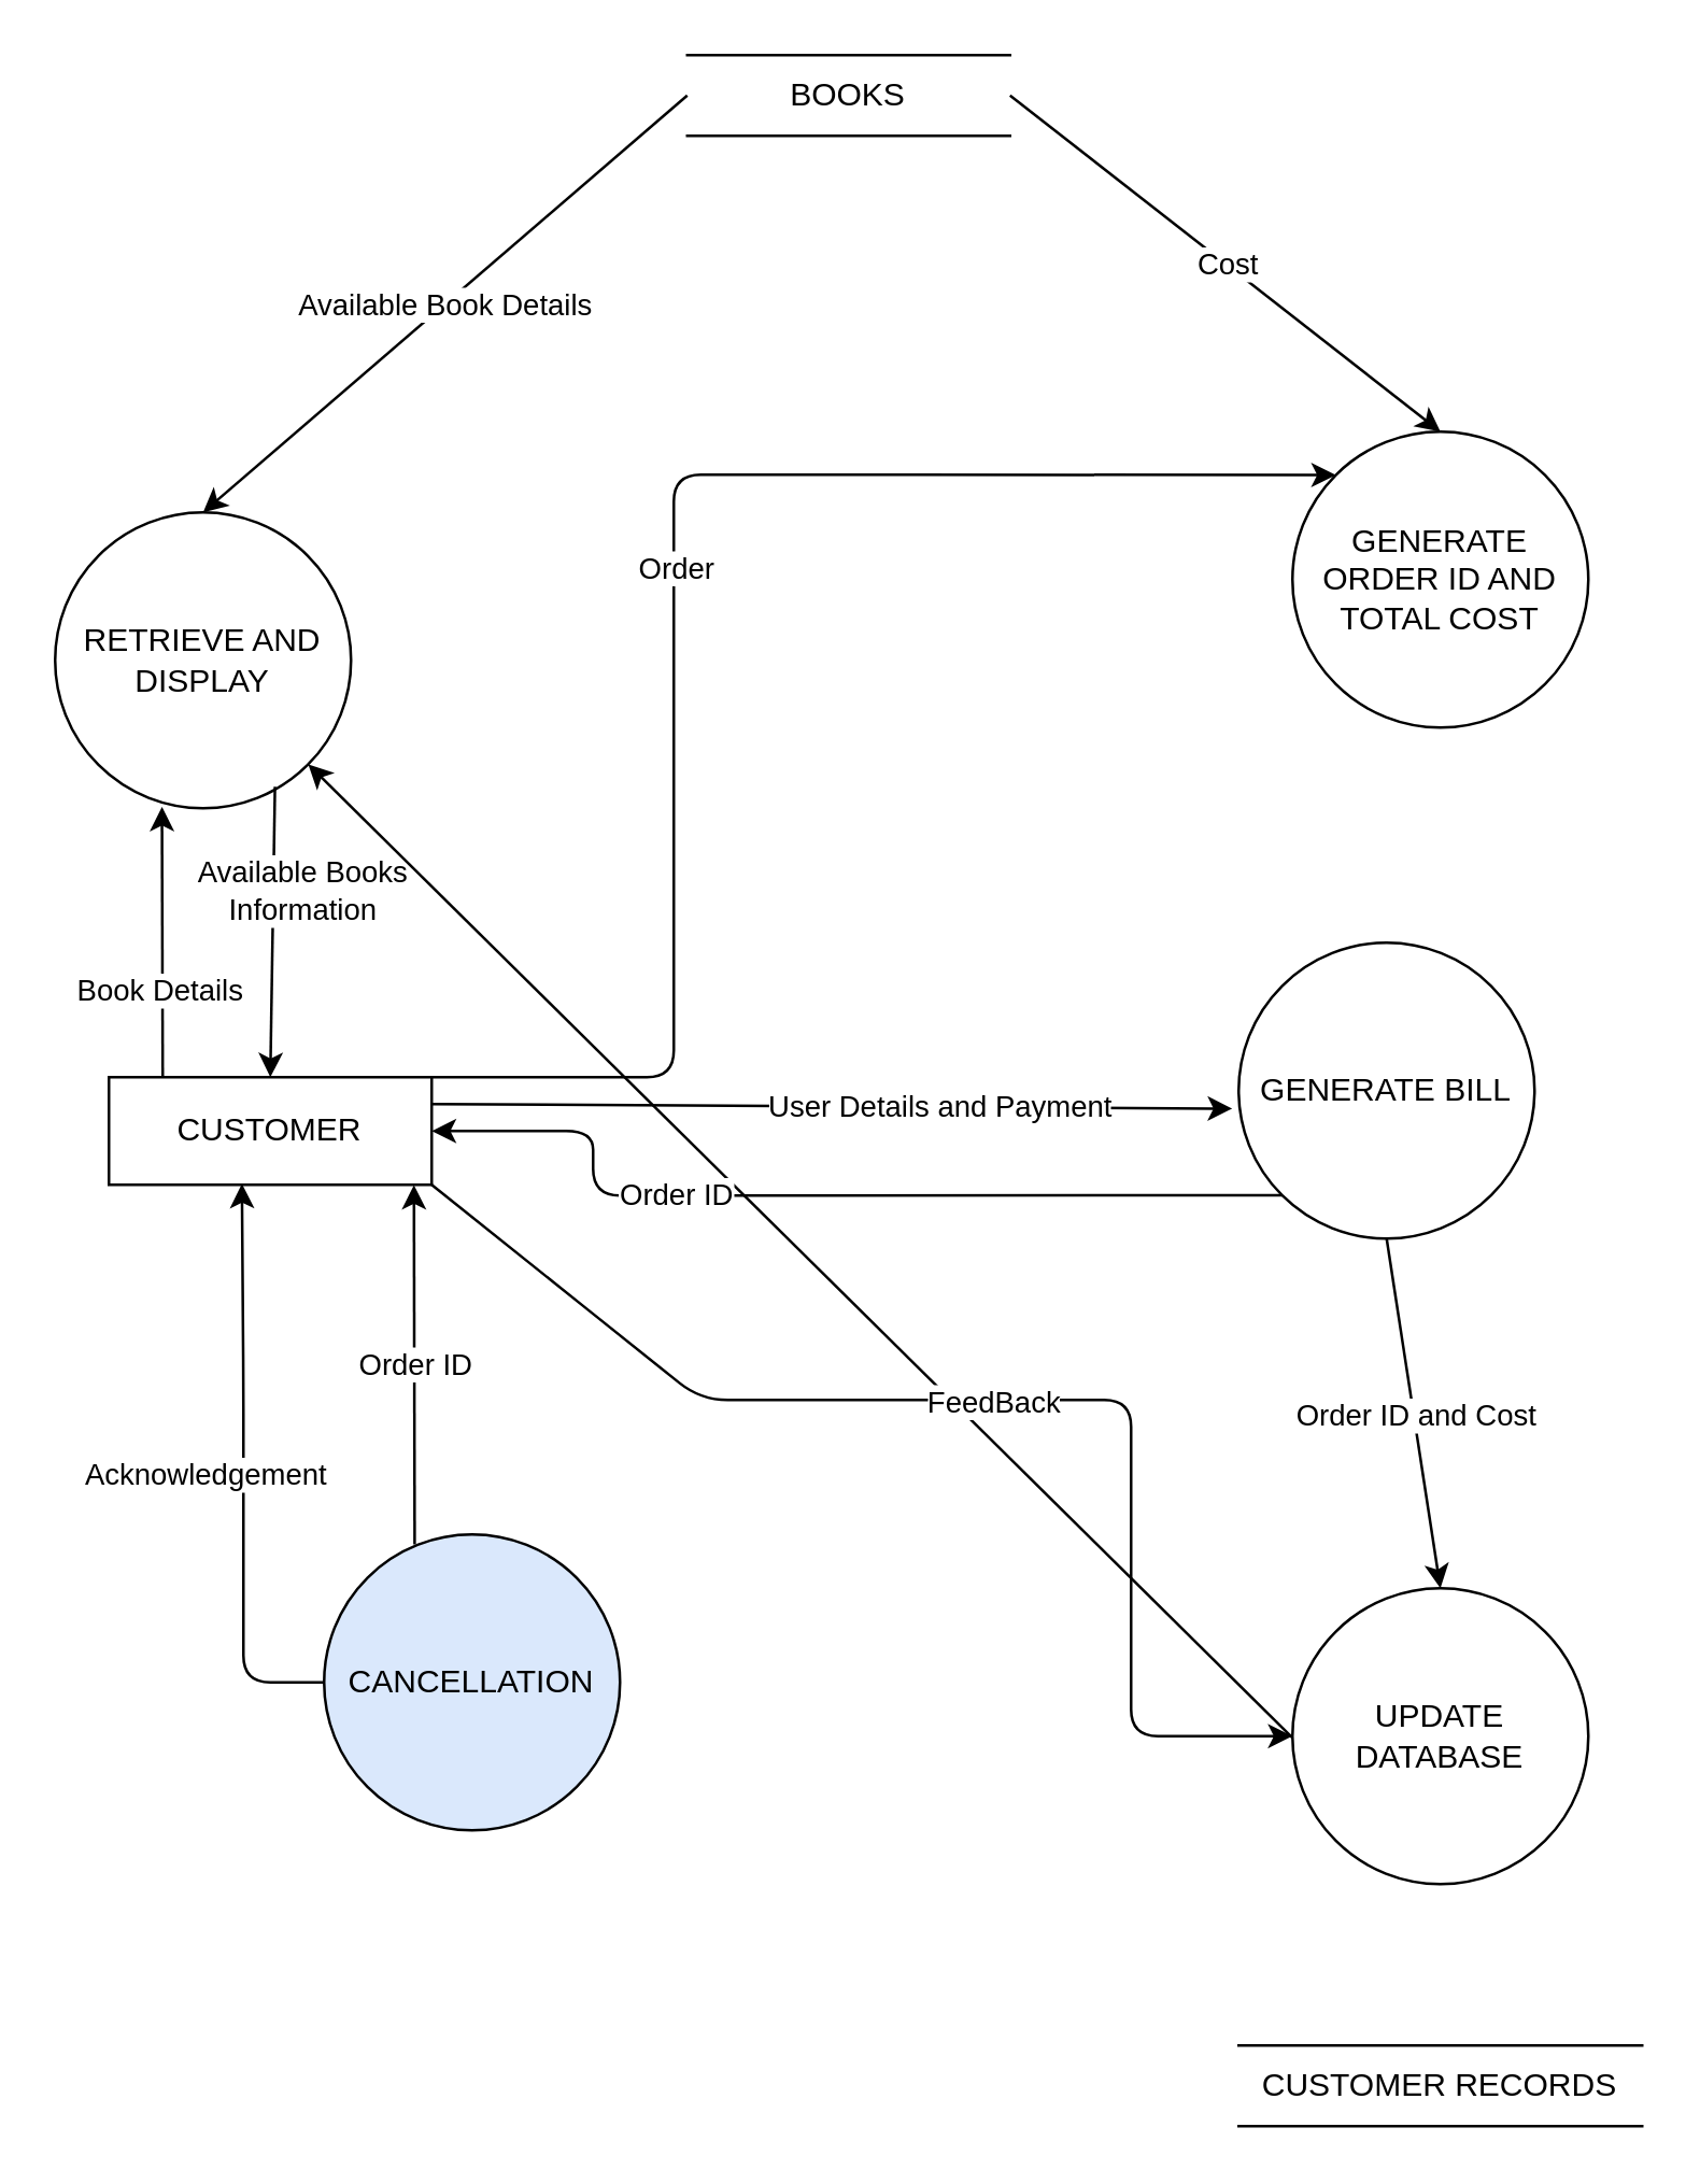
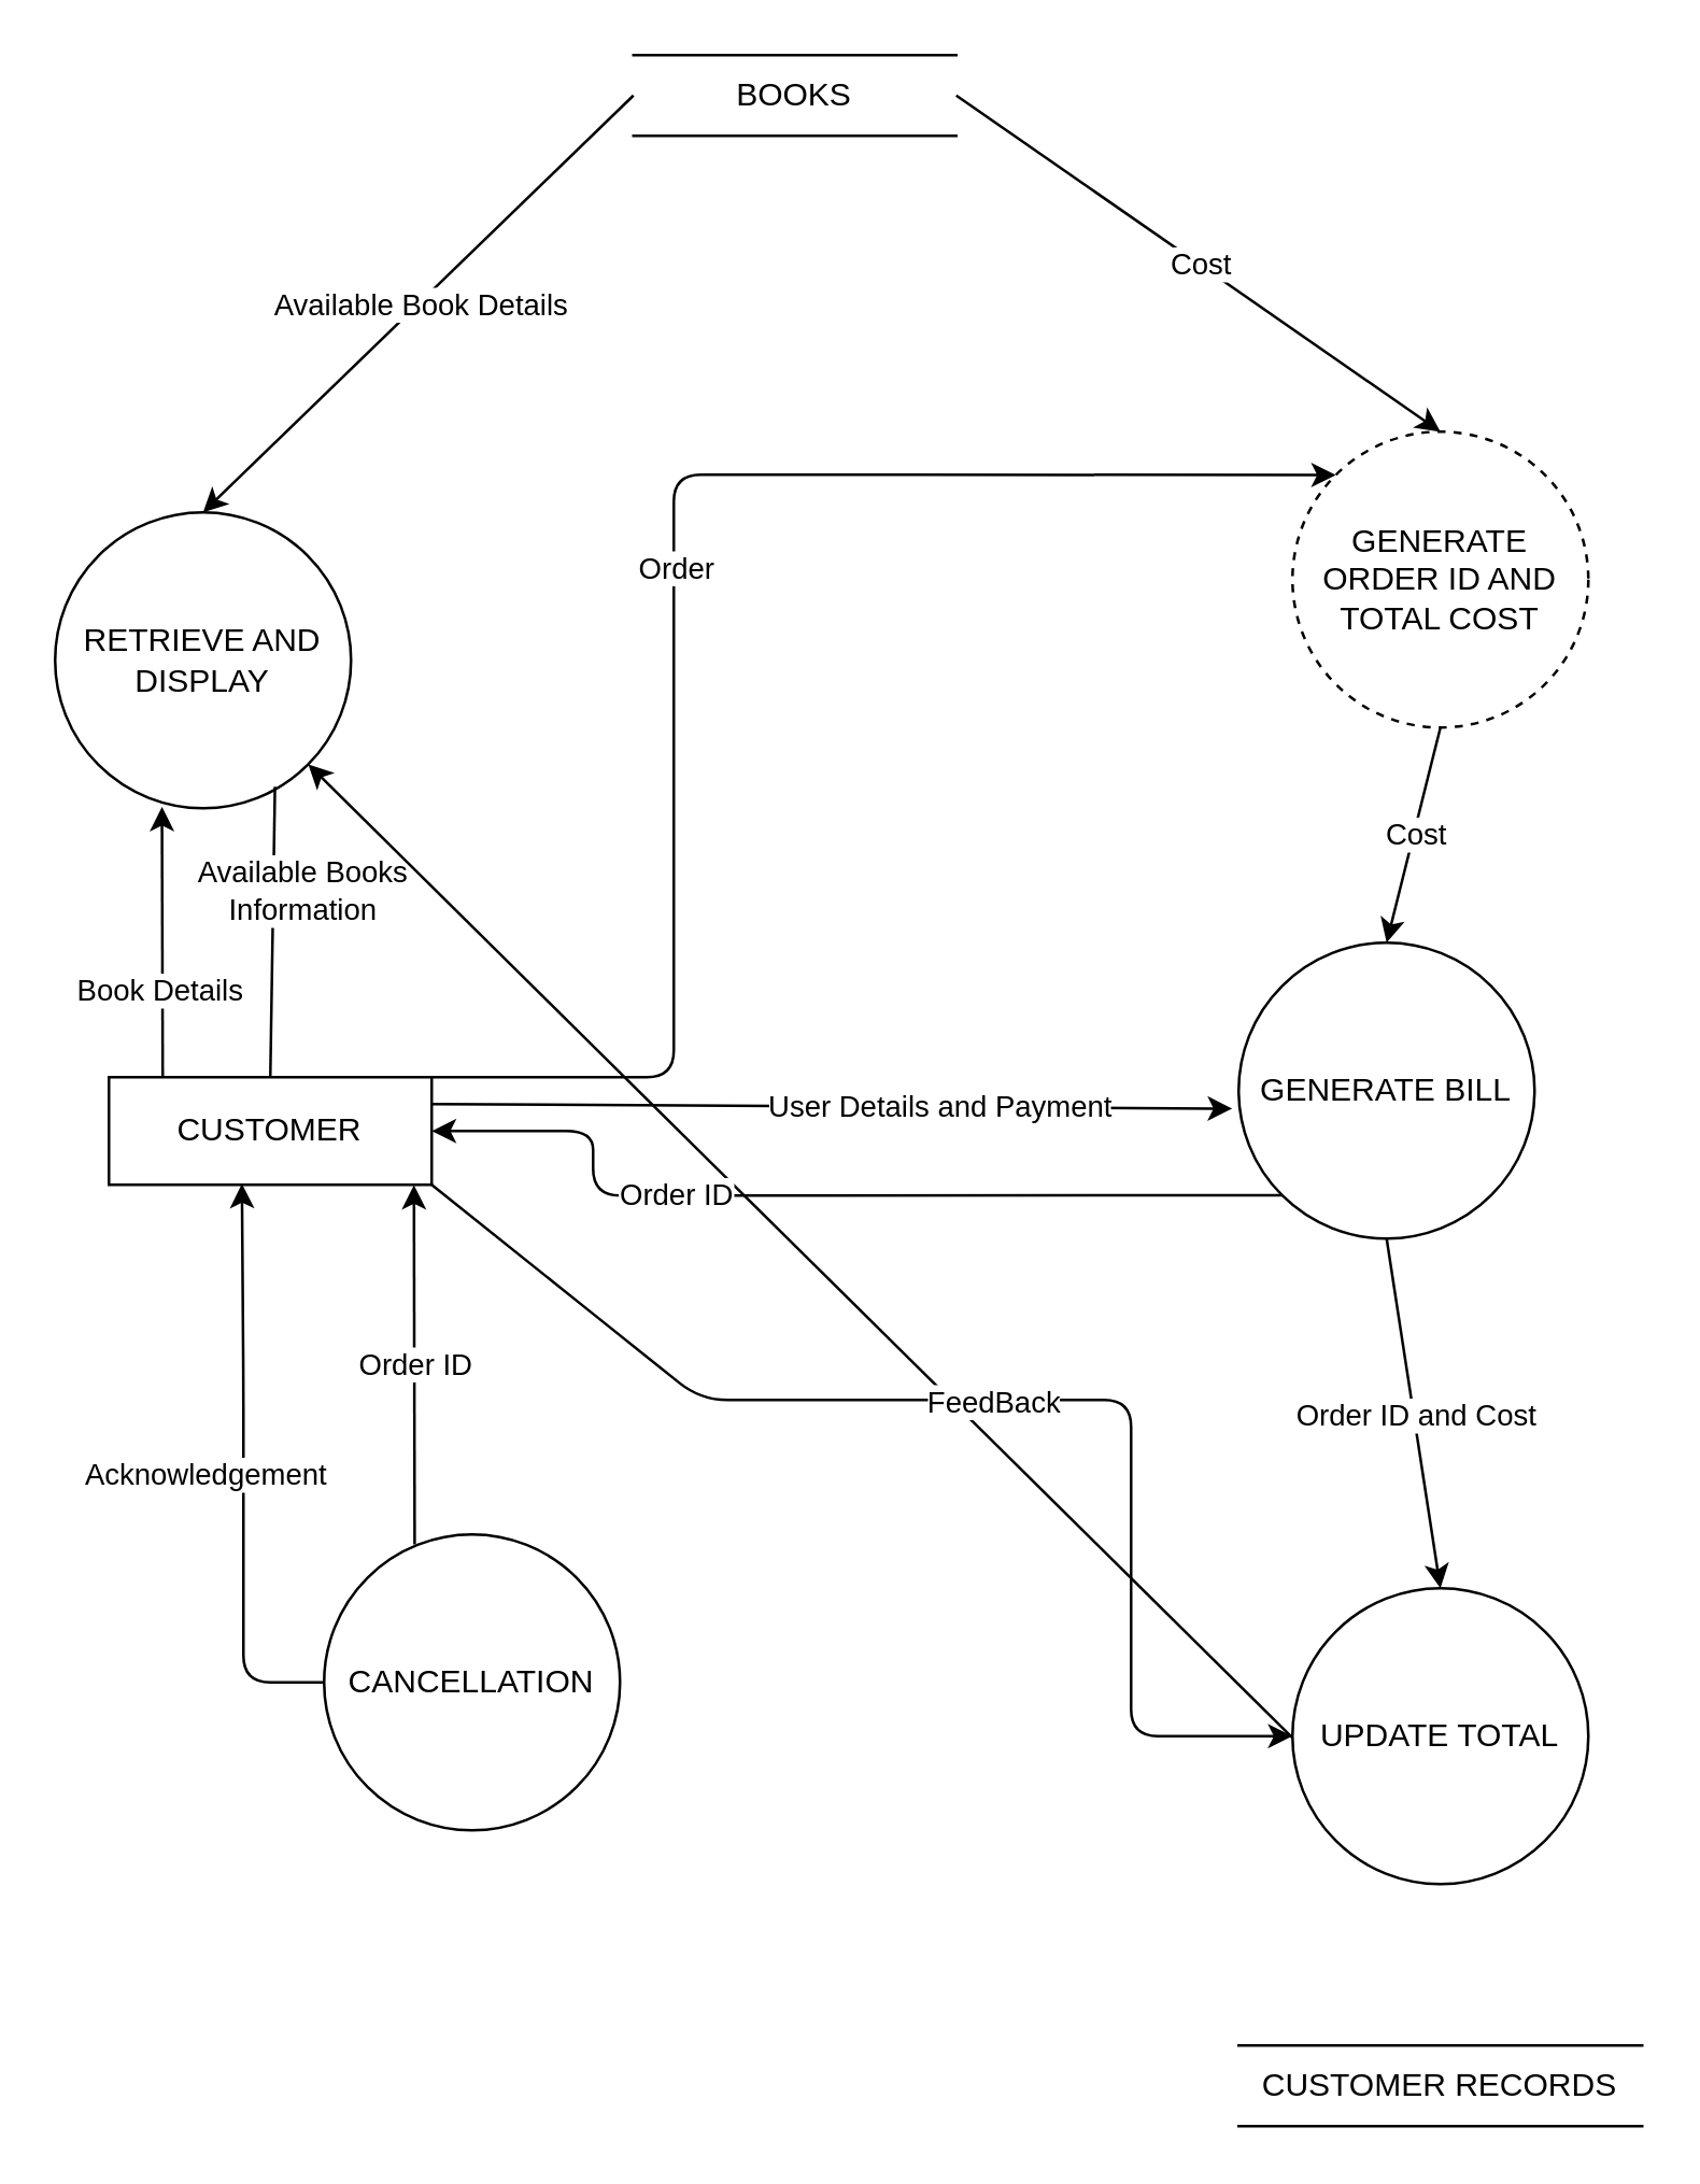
- <mxCell id="13" value="BOOKS" style="shape=partialRectangle;whiteSpace=wrap;html=1;left=0;right=0;fillColor=none;" parent="1" vertex="1"><mxGeometry x="255" y="20" width="120" height="30" as="geometry" /></mxCell>
+ <mxCell id="13" value="BOOKS" style="shape=partialRectangle;whiteSpace=wrap;html=1;left=0;right=0;fillColor=none;" parent="1" vertex="1"><mxGeometry x="235" y="20" width="120" height="30" as="geometry" /></mxCell>
- <mxCell id="19" value="GENERATE ORDER ID AND TOTAL COST" style="ellipse;whiteSpace=wrap;html=1;aspect=fixed;" parent="1" vertex="1"><mxGeometry x="480" y="160" width="110" height="110" as="geometry" /></mxCell>
+ <mxCell id="19" value="GENERATE ORDER ID AND TOTAL COST" style="ellipse;whiteSpace=wrap;html=1;aspect=fixed;dashed=1;" parent="1" vertex="1"><mxGeometry x="480" y="160" width="110" height="110" as="geometry" /></mxCell>
+ <mxCell id="23" value="" style="endArrow=classic;html=1;exitX=0.5;exitY=1;exitDx=0;exitDy=0;entryX=0.5;entryY=0;entryDx=0;entryDy=0;" parent="1" source="19" target="20" edge="1"><mxGeometry relative="1" as="geometry"><mxPoint x="320" y="380" as="sourcePoint" /><mxPoint x="420" y="380" as="targetPoint" /></mxGeometry></mxCell>
+ <mxCell id="24" value="Cost" style="edgeLabel;resizable=0;html=1;align=center;verticalAlign=middle;" parent="23" connectable="0" vertex="1"><mxGeometry relative="1" as="geometry" /></mxCell>
- <mxCell id="11" value="" style="endArrow=classic;html=1;entryX=0.5;entryY=0;entryDx=0;entryDy=0;exitX=0.743;exitY=0.927;exitDx=0;exitDy=0;exitPerimeter=0;" parent="1" source="8" target="2" edge="1"><mxGeometry relative="1" as="geometry"><mxPoint x="100" y="240" as="sourcePoint" /><mxPoint x="200" y="240" as="targetPoint" /></mxGeometry></mxCell>
+ <mxCell id="11" value="" style="endArrow=none;html=1;entryX=0.5;entryY=0;entryDx=0;entryDy=0;exitX=0.743;exitY=0.927;exitDx=0;exitDy=0;exitPerimeter=0;" parent="1" source="8" target="2" edge="1"><mxGeometry relative="1" as="geometry"><mxPoint x="100" y="240" as="sourcePoint" /><mxPoint x="200" y="240" as="targetPoint" /></mxGeometry></mxCell>
- <mxCell id="3" value="CANCELLATION" style="ellipse;whiteSpace=wrap;html=1;aspect=fixed;fillColor=#dae8fc;" parent="1" vertex="1"><mxGeometry x="120" y="570" width="110" height="110" as="geometry" /></mxCell>
+ <mxCell id="3" value="CANCELLATION" style="ellipse;whiteSpace=wrap;html=1;aspect=fixed;" parent="1" vertex="1"><mxGeometry x="120" y="570" width="110" height="110" as="geometry" /></mxCell>
- <mxCell id="16" value="UPDATE DATABASE" style="ellipse;whiteSpace=wrap;html=1;aspect=fixed;" parent="1" vertex="1"><mxGeometry x="480" y="590" width="110" height="110" as="geometry" /></mxCell>
+ <mxCell id="16" value="UPDATE TOTAL" style="ellipse;whiteSpace=wrap;html=1;aspect=fixed;" parent="1" vertex="1"><mxGeometry x="480" y="590" width="110" height="110" as="geometry" /></mxCell>
